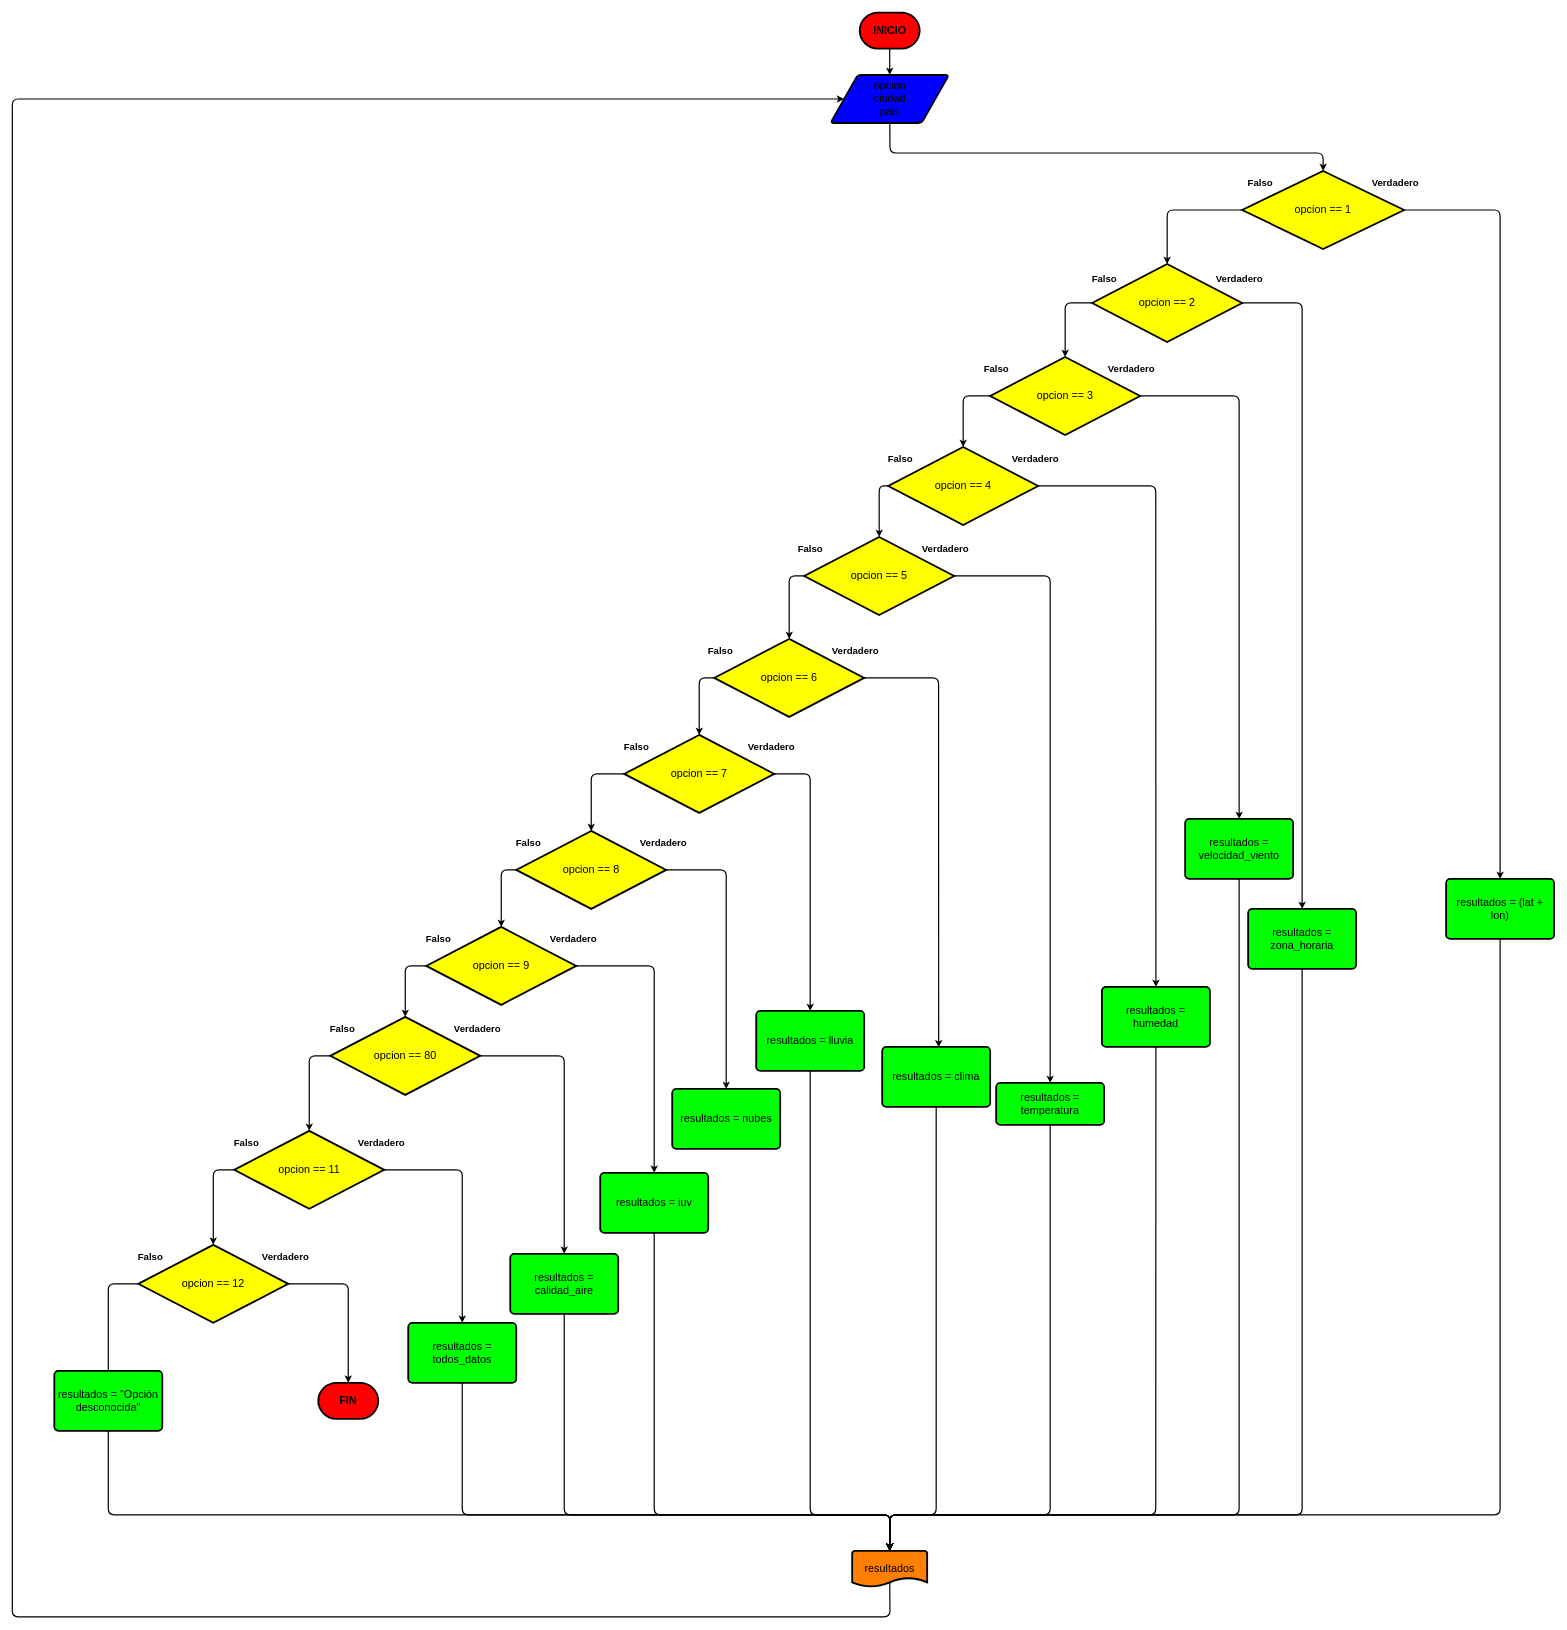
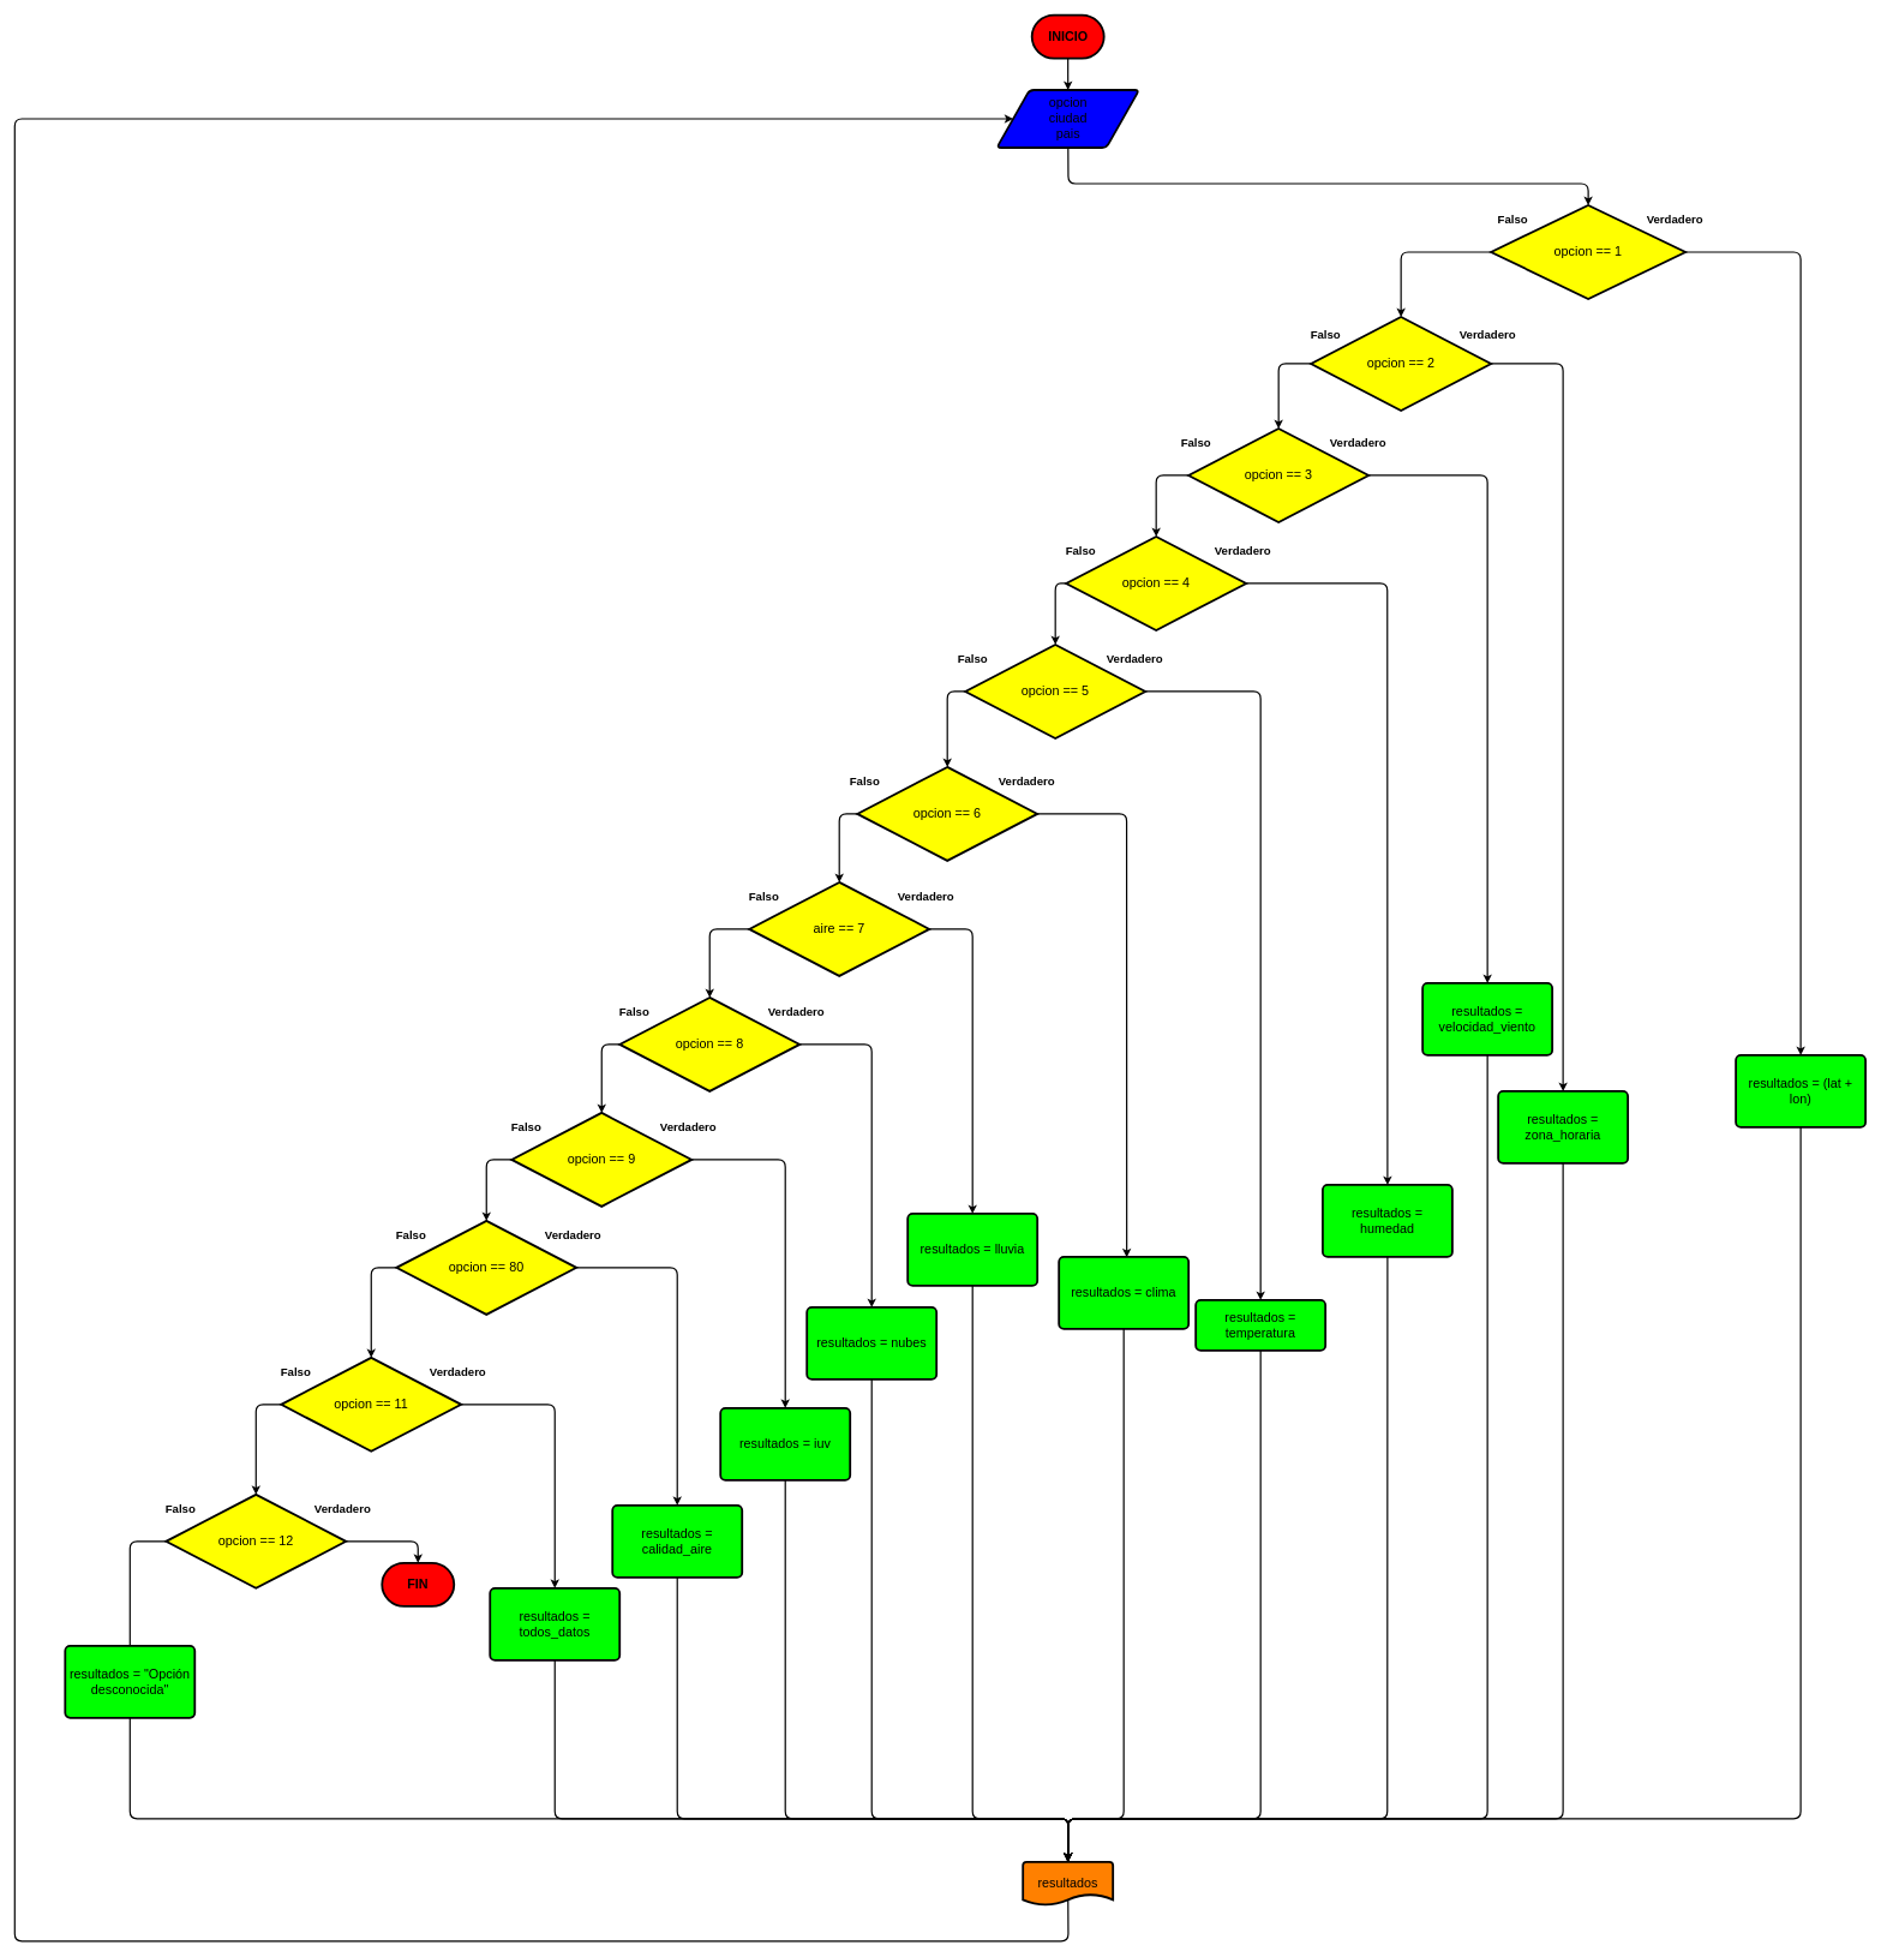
- <mxCell id="37" value="&lt;font face=&quot;helvetica&quot;&gt;&lt;span style=&quot;font-size: 18px&quot;&gt;opcion == 7&lt;/span&gt;&lt;/font&gt;" style="strokeWidth=3;html=1;shape=mxgraph.flowchart.decision;whiteSpace=wrap;fillColor=#FFFF00;fontColor=#000000;strokeColor=#000000;" parent="1" vertex="1"><mxGeometry x="1040" y="1224" width="250" height="130" as="geometry" /></mxCell>
+ <mxCell id="37" value="&lt;font face=&quot;helvetica&quot;&gt;&lt;span style=&quot;font-size: 18px&quot;&gt;aire == 7&lt;/span&gt;&lt;/font&gt;" style="strokeWidth=3;html=1;shape=mxgraph.flowchart.decision;whiteSpace=wrap;fillColor=#FFFF00;fontColor=#000000;strokeColor=#000000;" parent="1" vertex="1"><mxGeometry x="1040" y="1224" width="250" height="130" as="geometry" /></mxCell>
+ <mxCell id="58" style="edgeStyle=none;html=1;exitX=0.5;exitY=1;exitDx=0;exitDy=0;entryX=0.5;entryY=0;entryDx=0;entryDy=0;entryPerimeter=0;strokeColor=#000000;strokeWidth=2;" parent="1" source="59" target="8" edge="1"><mxGeometry relative="1" as="geometry"><Array as="points"><mxPoint x="1210" y="2524" /><mxPoint x="1483" y="2524" /></Array></mxGeometry></mxCell>
- <mxCell id="6" value="FIN" style="strokeWidth=3;html=1;shape=mxgraph.flowchart.terminator;whiteSpace=wrap;fontSize=18;fillColor=#FF0000;fontColor=#000000;strokeColor=#000000;fontStyle=1" parent="1" vertex="1"><mxGeometry x="530" y="2304" width="100" height="60" as="geometry" /></mxCell>
+ <mxCell id="6" value="FIN" style="strokeWidth=3;html=1;shape=mxgraph.flowchart.terminator;whiteSpace=wrap;fontSize=18;fillColor=#FF0000;fontColor=#000000;strokeColor=#000000;fontStyle=1" parent="1" vertex="1"><mxGeometry x="530" y="2169" width="100" height="60" as="geometry" /></mxCell>
